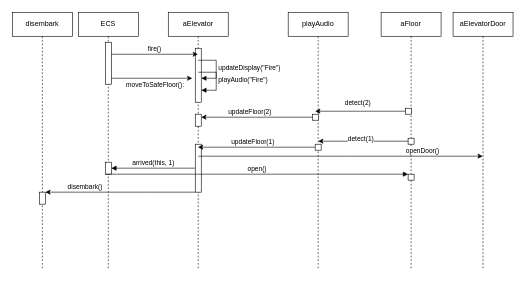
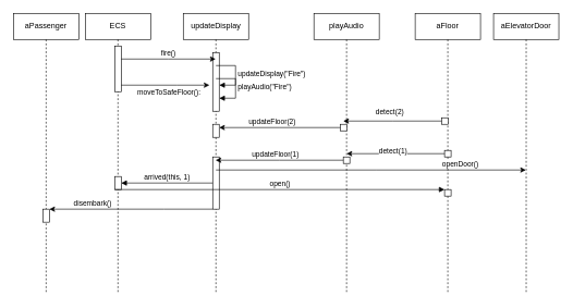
- <mxCell id="2" value="disembark" style="shape=umlLifeline;perimeter=lifelinePerimeter;whiteSpace=wrap;html=1;container=1;dropTarget=0;collapsible=0;recursiveResize=0;outlineConnect=0;portConstraint=eastwest;newEdgeStyle={&quot;edgeStyle&quot;:&quot;elbowEdgeStyle&quot;,&quot;elbow&quot;:&quot;vertical&quot;,&quot;curved&quot;:0,&quot;rounded&quot;:0};" parent="1" vertex="1"><mxGeometry x="20" y="20" width="100" height="430" as="geometry" /></mxCell>
+ <mxCell id="2" value="aPassenger" style="shape=umlLifeline;perimeter=lifelinePerimeter;whiteSpace=wrap;html=1;container=1;dropTarget=0;collapsible=0;recursiveResize=0;outlineConnect=0;portConstraint=eastwest;newEdgeStyle={&quot;edgeStyle&quot;:&quot;elbowEdgeStyle&quot;,&quot;elbow&quot;:&quot;vertical&quot;,&quot;curved&quot;:0,&quot;rounded&quot;:0};" parent="1" vertex="1"><mxGeometry x="20" y="20" width="100" height="430" as="geometry" /></mxCell>
- <mxCell id="6" value="aElevator" style="shape=umlLifeline;perimeter=lifelinePerimeter;whiteSpace=wrap;html=1;container=1;dropTarget=0;collapsible=0;recursiveResize=0;outlineConnect=0;portConstraint=eastwest;newEdgeStyle={&quot;edgeStyle&quot;:&quot;elbowEdgeStyle&quot;,&quot;elbow&quot;:&quot;vertical&quot;,&quot;curved&quot;:0,&quot;rounded&quot;:0};" parent="1" vertex="1"><mxGeometry x="280" y="20" width="100" height="430" as="geometry" /></mxCell>
+ <mxCell id="6" value="updateDisplay" style="shape=umlLifeline;perimeter=lifelinePerimeter;whiteSpace=wrap;html=1;container=1;dropTarget=0;collapsible=0;recursiveResize=0;outlineConnect=0;portConstraint=eastwest;newEdgeStyle={&quot;edgeStyle&quot;:&quot;elbowEdgeStyle&quot;,&quot;elbow&quot;:&quot;vertical&quot;,&quot;curved&quot;:0,&quot;rounded&quot;:0};" parent="1" vertex="1"><mxGeometry x="280" y="20" width="100" height="430" as="geometry" /></mxCell>
